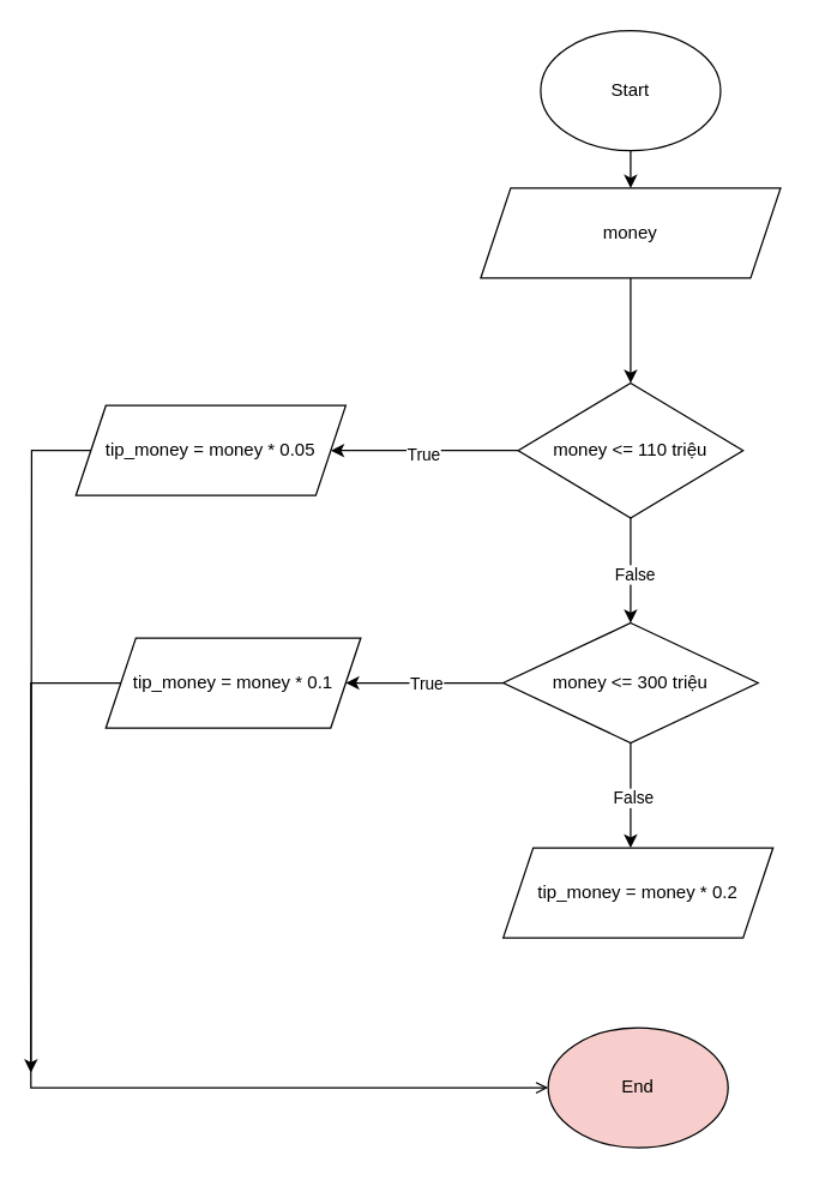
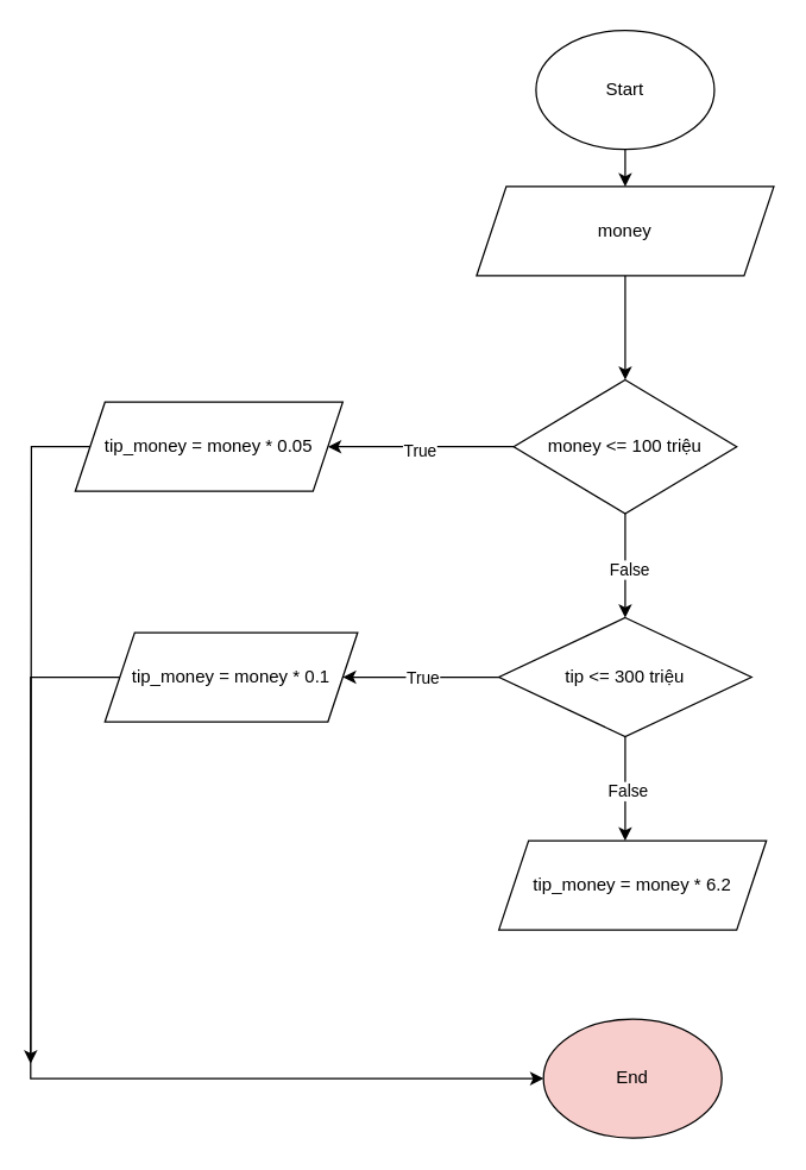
- <mxCell id="10" value="money &amp;lt;= 110 triệu" style="rhombus;whiteSpace=wrap;html=1;" parent="1" vertex="1"><mxGeometry x="345" y="255" width="150" height="90" as="geometry" /></mxCell>
+ <mxCell id="10" value="money &amp;lt;= 100 triệu" style="rhombus;whiteSpace=wrap;html=1;" parent="1" vertex="1"><mxGeometry x="345" y="255" width="150" height="90" as="geometry" /></mxCell>
- <mxCell id="15" value="money &amp;lt;= 300 triệu" style="rhombus;whiteSpace=wrap;html=1;" parent="1" vertex="1"><mxGeometry x="335" y="415" width="170" height="80" as="geometry" /></mxCell>
+ <mxCell id="15" value="tip &amp;lt;= 300 triệu" style="rhombus;whiteSpace=wrap;html=1;" parent="1" vertex="1"><mxGeometry x="335" y="415" width="170" height="80" as="geometry" /></mxCell>
- <mxCell id="20" value="tip_money = money * 0.2" style="shape=parallelogram;perimeter=parallelogramPerimeter;whiteSpace=wrap;html=1;fixedSize=1;" parent="1" vertex="1"><mxGeometry x="335" y="565" width="180" height="60" as="geometry" /></mxCell>
+ <mxCell id="20" value="tip_money = money * 6.2" style="shape=parallelogram;perimeter=parallelogramPerimeter;whiteSpace=wrap;html=1;fixedSize=1;" parent="1" vertex="1"><mxGeometry x="335" y="565" width="180" height="60" as="geometry" /></mxCell>
- <mxCell id="18" style="edgeStyle=orthogonalEdgeStyle;rounded=0;orthogonalLoop=1;jettySize=auto;html=1;entryX=0;entryY=0.5;entryDx=0;entryDy=0;endArrow=open;" parent="1" source="19" target="21" edge="1"><mxGeometry relative="1" as="geometry"><mxPoint x="20" y="715" as="targetPoint" /><Array as="points"><mxPoint x="20" y="455" /><mxPoint x="20" y="725" /></Array></mxGeometry></mxCell>
+ <mxCell id="18" style="edgeStyle=orthogonalEdgeStyle;rounded=0;orthogonalLoop=1;jettySize=auto;html=1;entryX=0;entryY=0.5;entryDx=0;entryDy=0;" parent="1" source="19" target="21" edge="1"><mxGeometry relative="1" as="geometry"><mxPoint x="20" y="715" as="targetPoint" /><Array as="points"><mxPoint x="20" y="455" /><mxPoint x="20" y="725" /></Array></mxGeometry></mxCell>
